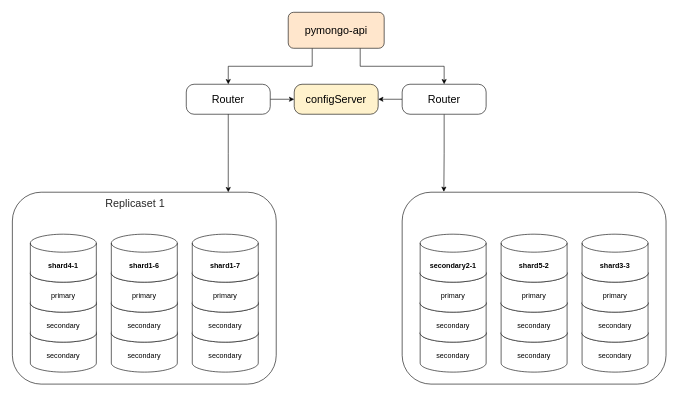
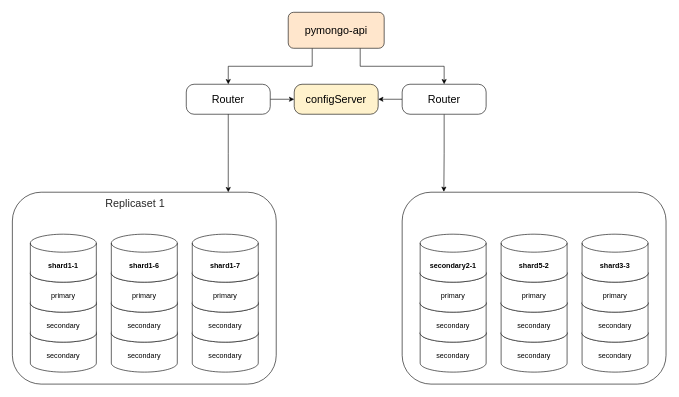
- <mxCell id="20" value="&lt;b&gt;shard4-1&lt;/b&gt;" style="shape=cylinder3;whiteSpace=wrap;html=1;boundedLbl=1;backgroundOutline=1;size=15;" vertex="1" parent="1"><mxGeometry x="50" y="390" width="110" height="80" as="geometry" /></mxCell>
+ <mxCell id="20" value="&lt;b&gt;shard1-1&lt;/b&gt;" style="shape=cylinder3;whiteSpace=wrap;html=1;boundedLbl=1;backgroundOutline=1;size=15;" vertex="1" parent="1"><mxGeometry x="50" y="390" width="110" height="80" as="geometry" /></mxCell>
